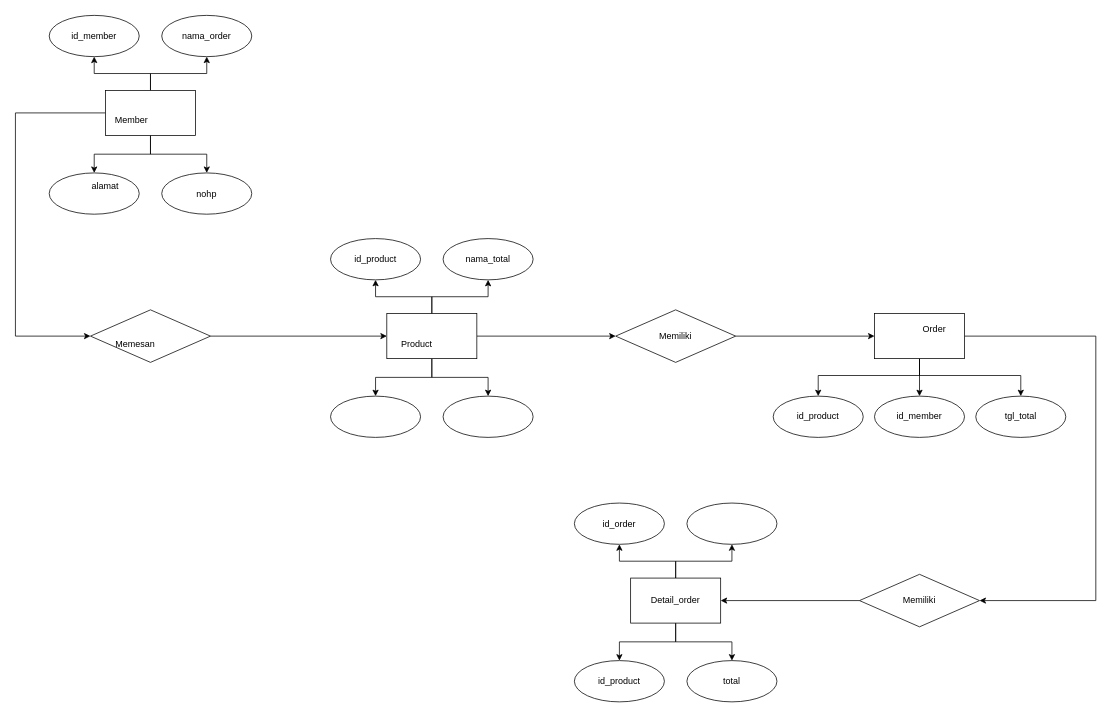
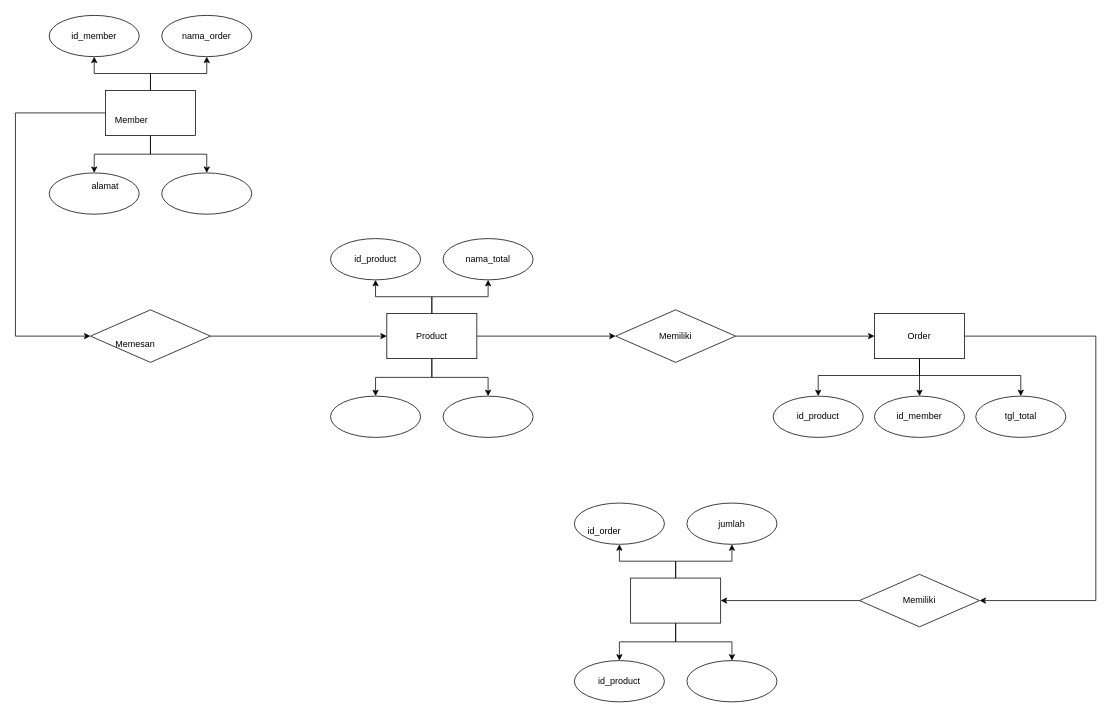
- <mxCell id="16" value="nohp" style="text;html=1;strokeColor=none;fillColor=none;align=center;verticalAlign=middle;whiteSpace=wrap;rounded=0;" vertex="1" parent="1"><mxGeometry x="245" y="242.5" width="60" height="30" as="geometry" /></mxCell>
- <mxCell id="41" value="Order" style="text;html=1;strokeColor=none;fillColor=none;align=center;verticalAlign=middle;whiteSpace=wrap;rounded=0;" vertex="1" parent="1"><mxGeometry x="1215" y="422.5" width="60" height="30" as="geometry" /></mxCell>
+ <mxCell id="41" value="Order" style="text;html=1;strokeColor=none;fillColor=none;align=center;verticalAlign=middle;whiteSpace=wrap;rounded=0;" vertex="1" parent="1"><mxGeometry x="1195" y="432.5" width="60" height="30" as="geometry" /></mxCell>
- <mxCell id="26" value="Product" style="text;html=1;strokeColor=none;fillColor=none;align=center;verticalAlign=middle;whiteSpace=wrap;rounded=0;" vertex="1" parent="1"><mxGeometry x="525" y="442.5" width="60" height="30" as="geometry" /></mxCell>
+ <mxCell id="26" value="Product" style="text;html=1;strokeColor=none;fillColor=none;align=center;verticalAlign=middle;whiteSpace=wrap;rounded=0;" vertex="1" parent="1"><mxGeometry x="545" y="432.5" width="60" height="30" as="geometry" /></mxCell>
- <mxCell id="58" value="id_order" style="text;html=1;strokeColor=none;fillColor=none;align=center;verticalAlign=middle;whiteSpace=wrap;rounded=0;" vertex="1" parent="1"><mxGeometry x="795" y="682.5" width="60" height="30" as="geometry" /></mxCell>
+ <mxCell id="58" value="id_order" style="text;html=1;strokeColor=none;fillColor=none;align=center;verticalAlign=middle;whiteSpace=wrap;rounded=0;" vertex="1" parent="1"><mxGeometry x="775" y="692.5" width="60" height="30" as="geometry" /></mxCell>
+ <mxCell id="60" value="jumlah" style="text;html=1;strokeColor=none;fillColor=none;align=center;verticalAlign=middle;whiteSpace=wrap;rounded=0;" vertex="1" parent="1"><mxGeometry x="945" y="682.5" width="60" height="30" as="geometry" /></mxCell>
- <mxCell id="56" value="Detail_order" style="text;html=1;strokeColor=none;fillColor=none;align=center;verticalAlign=middle;whiteSpace=wrap;rounded=0;" vertex="1" parent="1"><mxGeometry x="870" y="785" width="60" height="30" as="geometry" /></mxCell>
- <mxCell id="64" value="total" style="text;html=1;strokeColor=none;fillColor=none;align=center;verticalAlign=middle;whiteSpace=wrap;rounded=0;" vertex="1" parent="1"><mxGeometry x="945" y="892.5" width="60" height="30" as="geometry" /></mxCell>
